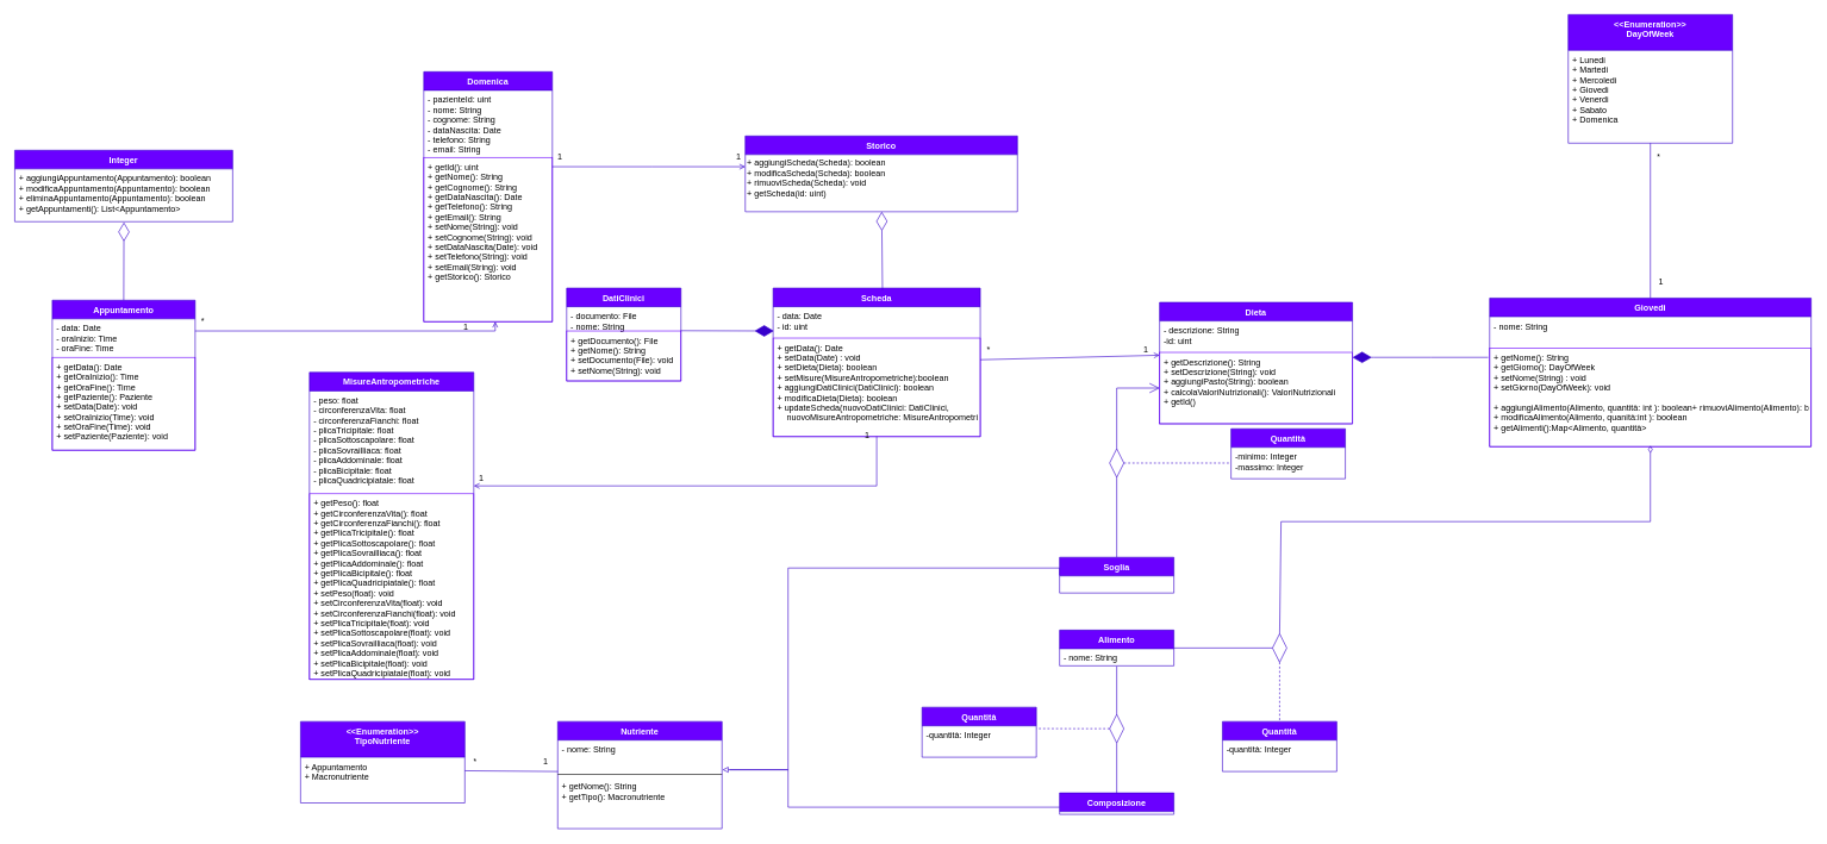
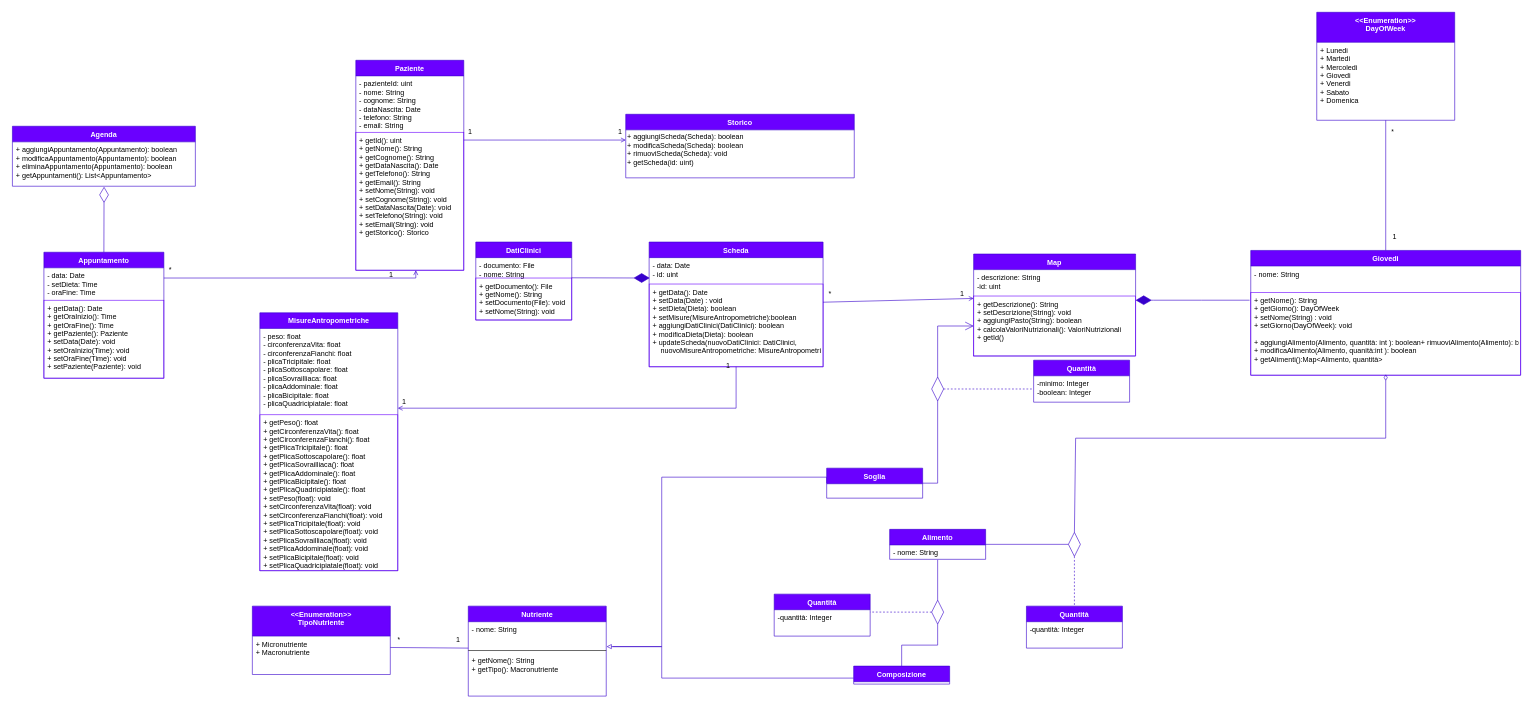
- <mxCell id="2" value="Domenica" style="swimlane;fontStyle=1;align=center;verticalAlign=top;childLayout=stackLayout;horizontal=1;startSize=26;horizontalStack=0;resizeParent=1;resizeParentMax=0;resizeLast=0;collapsible=1;marginBottom=0;fillColor=#6a00ff;fontColor=#ffffff;strokeColor=#3700CC;" parent="1" vertex="1"><mxGeometry x="592.5" y="100" width="180" height="350" as="geometry" /></mxCell>
+ <mxCell id="2" value="Paziente" style="swimlane;fontStyle=1;align=center;verticalAlign=top;childLayout=stackLayout;horizontal=1;startSize=26;horizontalStack=0;resizeParent=1;resizeParentMax=0;resizeLast=0;collapsible=1;marginBottom=0;fillColor=#6a00ff;fontColor=#ffffff;strokeColor=#3700CC;" parent="1" vertex="1"><mxGeometry x="592.5" y="100" width="180" height="350" as="geometry" /></mxCell>
- <mxCell id="15" value="Integer" style="swimlane;fontStyle=1;align=center;verticalAlign=top;childLayout=stackLayout;horizontal=1;startSize=26;horizontalStack=0;resizeParent=1;resizeParentMax=0;resizeLast=0;collapsible=1;marginBottom=0;fillColor=#6a00ff;fontColor=#ffffff;strokeColor=#3700CC;" parent="1" vertex="1"><mxGeometry x="20" y="210" width="305" height="100" as="geometry" /></mxCell>
+ <mxCell id="15" value="Agenda" style="swimlane;fontStyle=1;align=center;verticalAlign=top;childLayout=stackLayout;horizontal=1;startSize=26;horizontalStack=0;resizeParent=1;resizeParentMax=0;resizeLast=0;collapsible=1;marginBottom=0;fillColor=#6a00ff;fontColor=#ffffff;strokeColor=#3700CC;" parent="1" vertex="1"><mxGeometry x="20" y="210" width="305" height="100" as="geometry" /></mxCell>
- <mxCell id="27" value="" style="endArrow=diamondThin;endFill=0;endSize=24;html=1;rounded=0;fillColor=#6a00ff;strokeColor=#3700CC;exitX=0.528;exitY=0.012;exitDx=0;exitDy=0;exitPerimeter=0;" parent="1" source="5" target="8" edge="1"><mxGeometry width="160" relative="1" as="geometry"><mxPoint x="1032.5" y="680" as="sourcePoint" /><mxPoint x="1192.5" y="680" as="targetPoint" /></mxGeometry></mxCell>
- <mxCell id="20" value="Dieta" style="swimlane;fontStyle=1;align=center;verticalAlign=top;childLayout=stackLayout;horizontal=1;startSize=26;horizontalStack=0;resizeParent=1;resizeParentMax=0;resizeLast=0;collapsible=1;marginBottom=0;fillColor=#6a00ff;fontColor=#ffffff;strokeColor=#3700CC;" parent="1" vertex="1"><mxGeometry x="1622.5" y="423" width="270" height="170" as="geometry" /></mxCell>
+ <mxCell id="20" value="Map" style="swimlane;fontStyle=1;align=center;verticalAlign=top;childLayout=stackLayout;horizontal=1;startSize=26;horizontalStack=0;resizeParent=1;resizeParentMax=0;resizeLast=0;collapsible=1;marginBottom=0;fillColor=#6a00ff;fontColor=#ffffff;strokeColor=#3700CC;" parent="1" vertex="1"><mxGeometry x="1622.5" y="423" width="270" height="170" as="geometry" /></mxCell>
- <mxCell id="18" value="- data: Date&#10;- oraInizio: Time&#10;- oraFine: Time&#10;" style="text;align=left;verticalAlign=top;spacingLeft=4;spacingRight=4;overflow=hidden;rotatable=0;points=[[0,0.5],[1,0.5]];portConstraint=eastwest;" parent="17" vertex="1"><mxGeometry y="26" width="200" height="54" as="geometry" /></mxCell>
+ <mxCell id="18" value="- data: Date&#10;- setDieta: Time&#10;- oraFine: Time&#10;" style="text;align=left;verticalAlign=top;spacingLeft=4;spacingRight=4;overflow=hidden;rotatable=0;points=[[0,0.5],[1,0.5]];portConstraint=eastwest;" parent="17" vertex="1"><mxGeometry y="26" width="200" height="54" as="geometry" /></mxCell>
- <mxCell id="48" value="-minimo: Integer&#10;-massimo: Integer" style="text;align=left;verticalAlign=top;spacingLeft=4;spacingRight=4;overflow=hidden;rotatable=0;points=[[0,0.5],[1,0.5]];portConstraint=eastwest;" parent="47" vertex="1"><mxGeometry y="26" width="160" height="44" as="geometry" /></mxCell>
+ <mxCell id="48" value="-minimo: Integer&#10;-boolean: Integer" style="text;align=left;verticalAlign=top;spacingLeft=4;spacingRight=4;overflow=hidden;rotatable=0;points=[[0,0.5],[1,0.5]];portConstraint=eastwest;" parent="47" vertex="1"><mxGeometry y="26" width="160" height="44" as="geometry" /></mxCell>
- <mxCell id="37" value="Soglia" style="swimlane;fontStyle=1;align=center;verticalAlign=top;childLayout=stackLayout;horizontal=1;startSize=26;horizontalStack=0;resizeParent=1;resizeParentMax=0;resizeLast=0;collapsible=1;marginBottom=0;fillColor=#6a00ff;fontColor=#ffffff;strokeColor=#3700CC;" parent="1" vertex="1"><mxGeometry x="1482.5" y="780" width="160" height="50" as="geometry" /></mxCell>
+ <mxCell id="37" value="Soglia" style="swimlane;fontStyle=1;align=center;verticalAlign=top;childLayout=stackLayout;horizontal=1;startSize=26;horizontalStack=0;resizeParent=1;resizeParentMax=0;resizeLast=0;collapsible=1;marginBottom=0;fillColor=#6a00ff;fontColor=#ffffff;strokeColor=#3700CC;" parent="1" vertex="1"><mxGeometry x="1377.5" y="780" width="160" height="50" as="geometry" /></mxCell>
- <mxCell id="66" value="+ Appuntamento&#10;+ Macronutriente&#10; &#10;" style="text;strokeColor=none;fillColor=none;align=left;verticalAlign=top;spacingLeft=4;spacingRight=4;overflow=hidden;rotatable=0;points=[[0,0.5],[1,0.5]];portConstraint=eastwest;" parent="65" vertex="1"><mxGeometry y="50" width="230" height="64" as="geometry" /></mxCell>
+ <mxCell id="66" value="+ Micronutriente&#10;+ Macronutriente&#10; &#10;" style="text;strokeColor=none;fillColor=none;align=left;verticalAlign=top;spacingLeft=4;spacingRight=4;overflow=hidden;rotatable=0;points=[[0,0.5],[1,0.5]];portConstraint=eastwest;" parent="65" vertex="1"><mxGeometry y="50" width="230" height="64" as="geometry" /></mxCell>
- <mxCell id="34" value="Composizione" style="swimlane;fontStyle=1;align=center;verticalAlign=top;childLayout=stackLayout;horizontal=1;startSize=26;horizontalStack=0;resizeParent=1;resizeParentMax=0;resizeLast=0;collapsible=1;marginBottom=0;fillColor=#6a00ff;fontColor=#ffffff;strokeColor=#3700CC;" parent="1" vertex="1"><mxGeometry x="1482.5" y="1110" width="160" height="30" as="geometry" /></mxCell>
+ <mxCell id="34" value="Composizione" style="swimlane;fontStyle=1;align=center;verticalAlign=top;childLayout=stackLayout;horizontal=1;startSize=26;horizontalStack=0;resizeParent=1;resizeParentMax=0;resizeLast=0;collapsible=1;marginBottom=0;fillColor=#6a00ff;fontColor=#ffffff;strokeColor=#3700CC;" parent="1" vertex="1"><mxGeometry x="1422.5" y="1110" width="160" height="30" as="geometry" /></mxCell>
